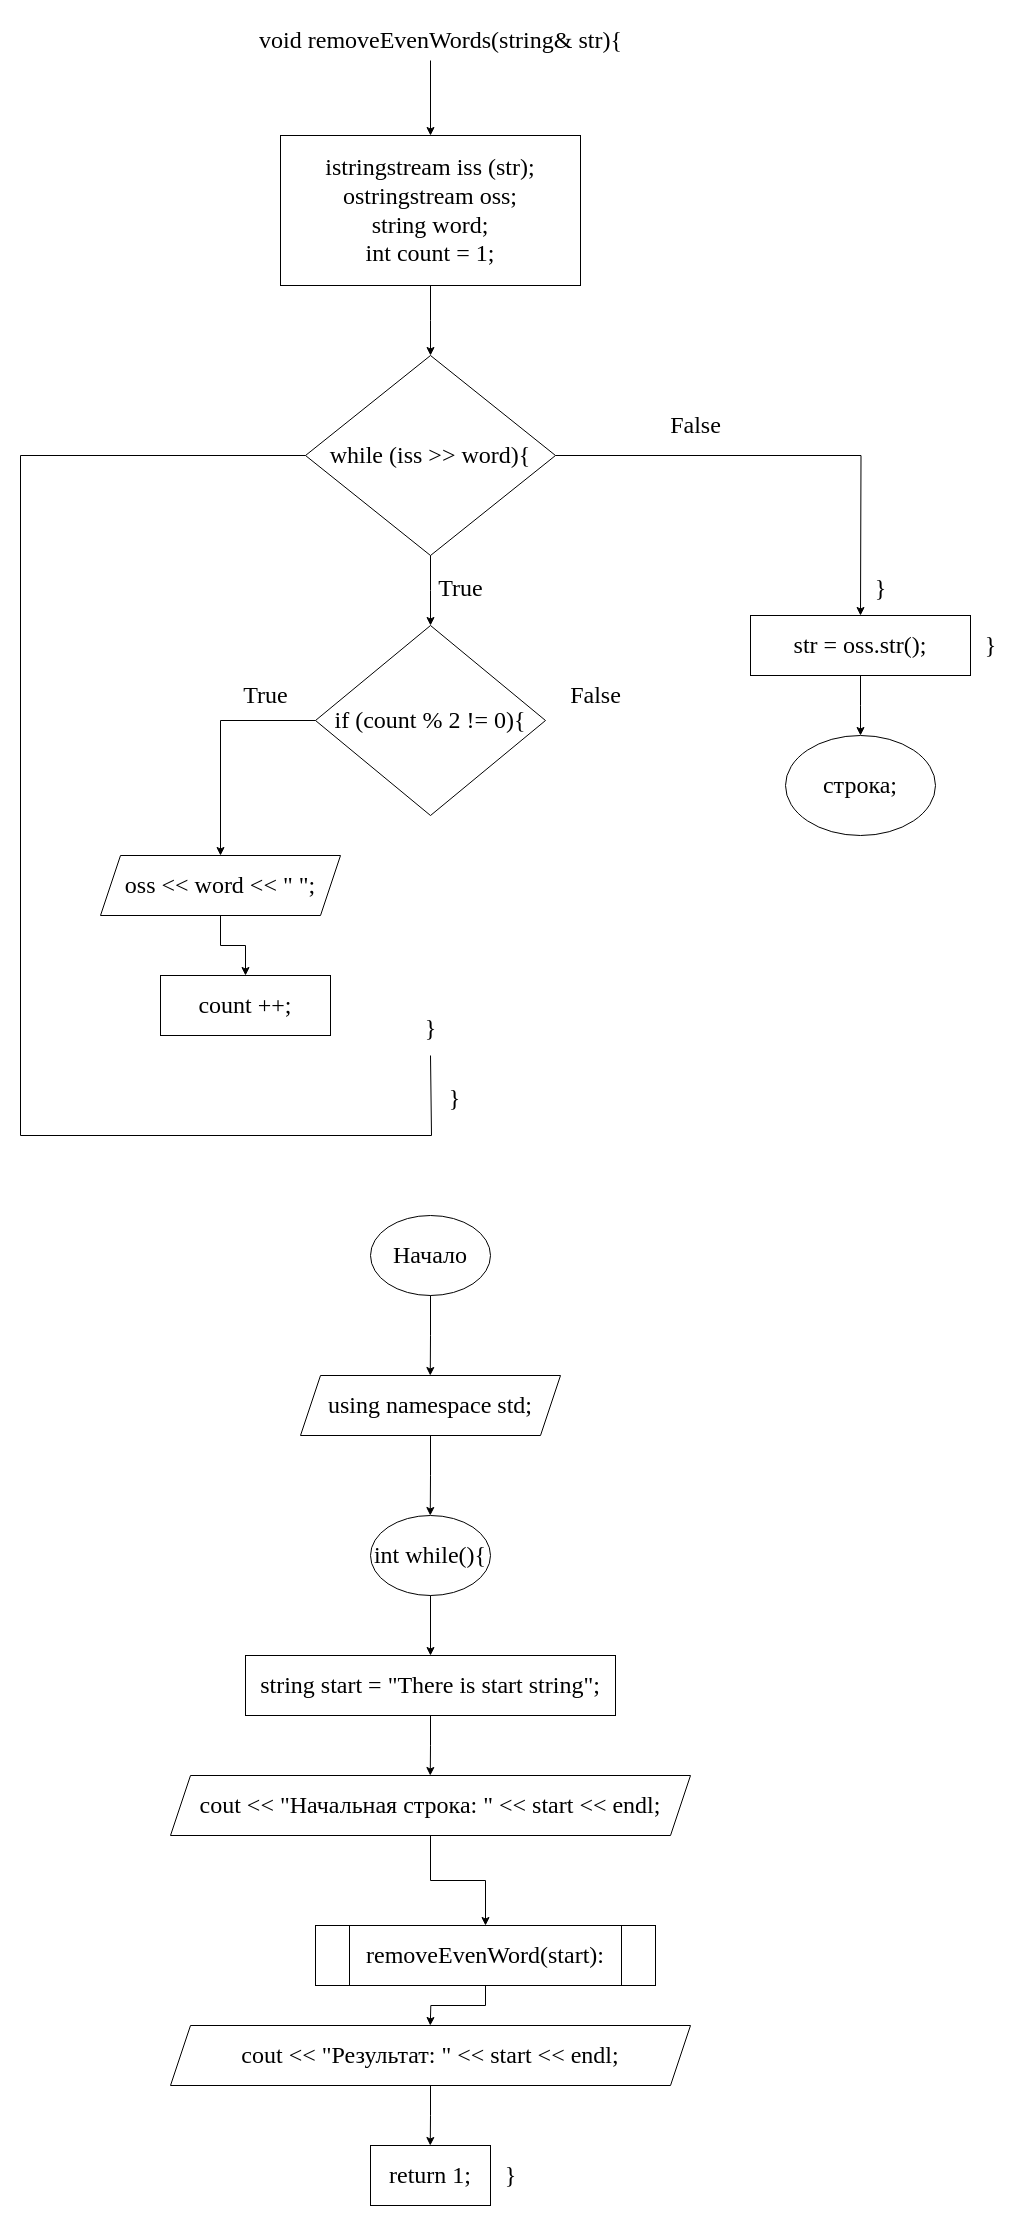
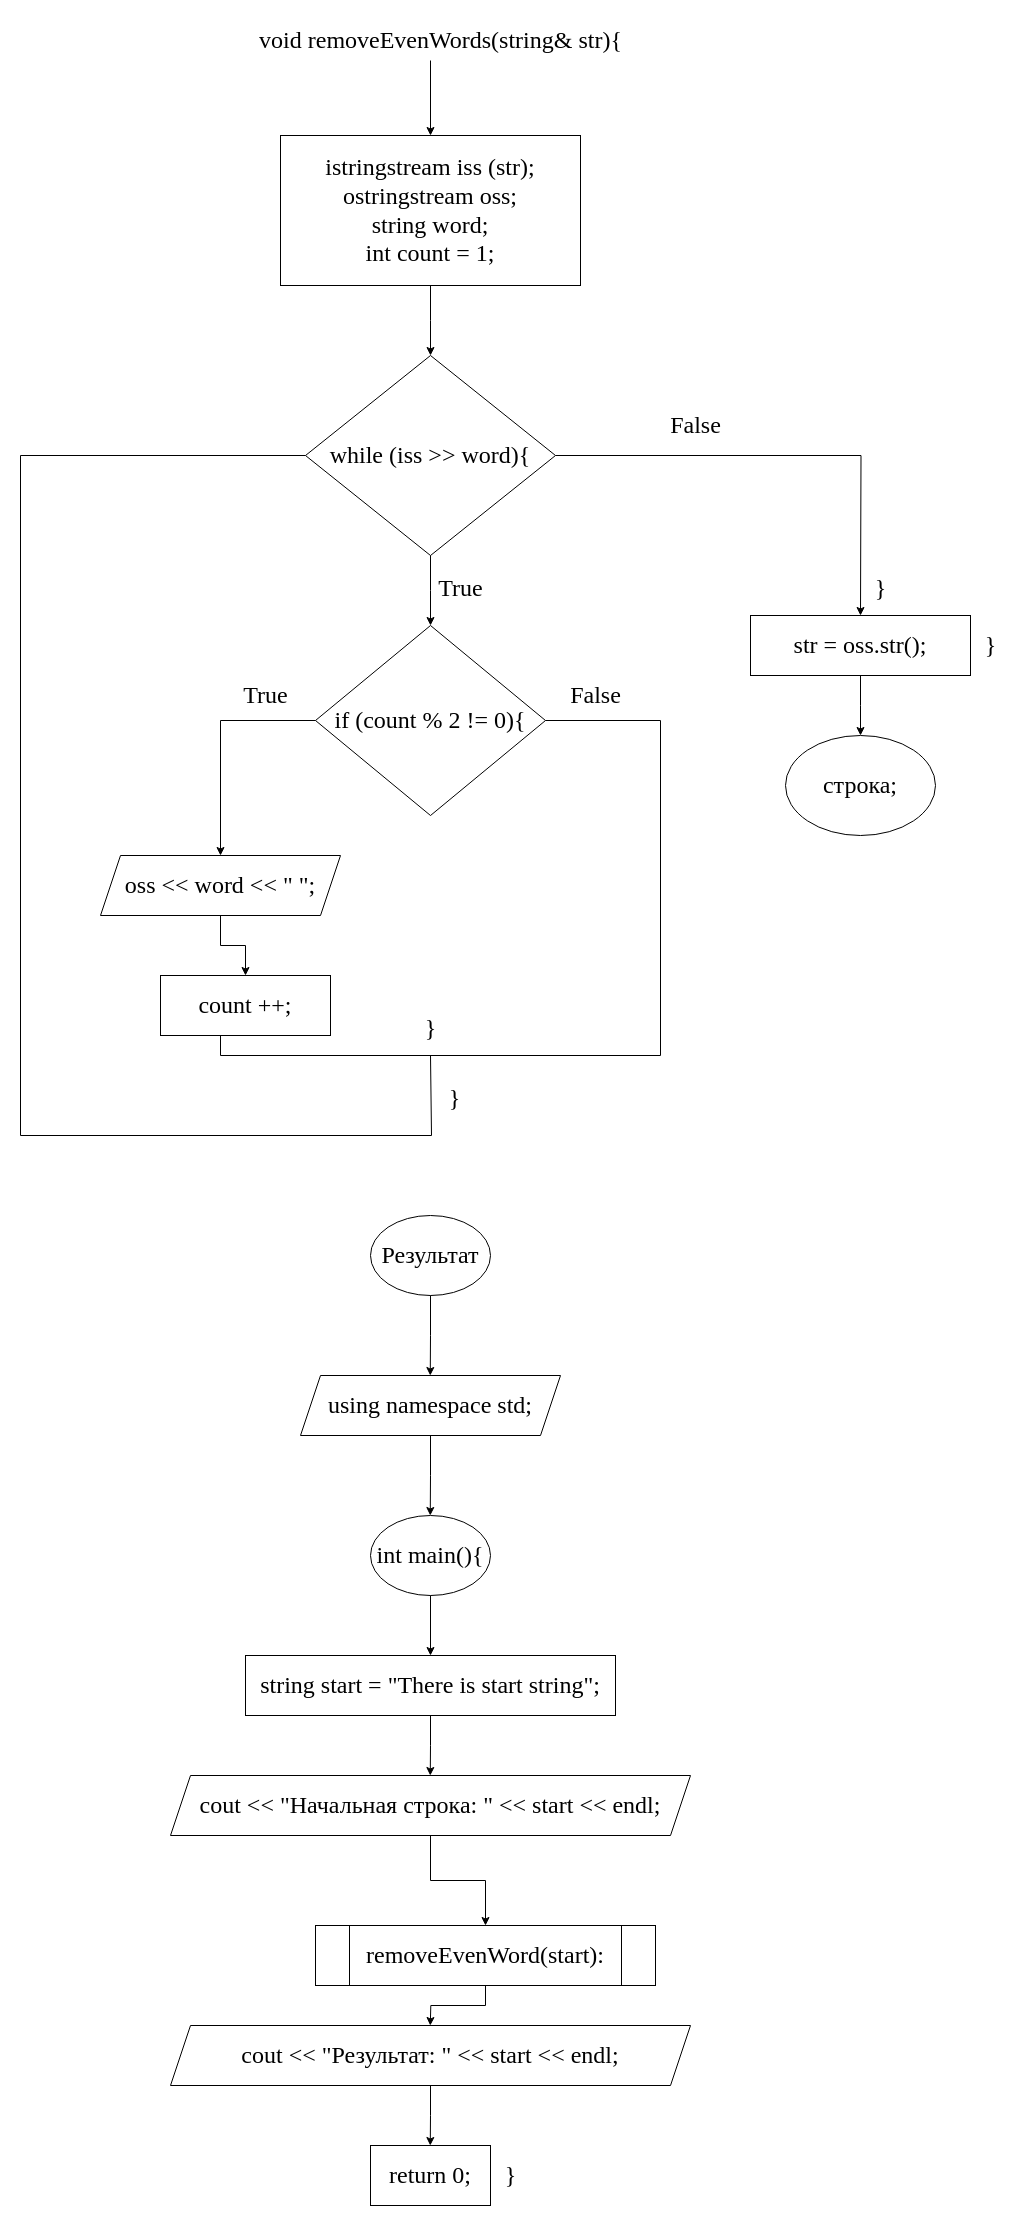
+ <mxCell id="12" style="edgeStyle=orthogonalEdgeStyle;rounded=0;orthogonalLoop=1;jettySize=auto;html=1;exitX=1;exitY=0.5;exitDx=0;exitDy=0;entryX=0.5;entryY=1;entryDx=0;entryDy=0;fontFamily=Times New Roman;fontSize=24;fontColor=default;endArrow=none;endFill=0;" edge="1" parent="1" source="13" target="18"><mxGeometry relative="1" as="geometry"><Array as="points"><mxPoint x="660" y="720" /><mxPoint x="660" y="1055" /><mxPoint x="220" y="1055" /></Array></mxGeometry></mxCell>
- <mxCell id="28" value="Начало" style="ellipse;whiteSpace=wrap;html=1;align=center;verticalAlign=middle;fontFamily=Times New Roman;fontSize=24;fontColor=default;fillColor=none;gradientColor=none;" vertex="1" parent="1"><mxGeometry x="370" y="1215" width="120" height="80" as="geometry" /></mxCell>
+ <mxCell id="28" value="Результат" style="ellipse;whiteSpace=wrap;html=1;align=center;verticalAlign=middle;fontFamily=Times New Roman;fontSize=24;fontColor=default;fillColor=none;gradientColor=none;" vertex="1" parent="1"><mxGeometry x="370" y="1215" width="120" height="80" as="geometry" /></mxCell>
- <mxCell id="32" value="int while(){" style="ellipse;whiteSpace=wrap;html=1;align=center;verticalAlign=middle;fontFamily=Times New Roman;fontSize=24;fontColor=default;fillColor=none;gradientColor=none;" vertex="1" parent="1"><mxGeometry x="370" y="1515" width="120" height="80" as="geometry" /></mxCell>
+ <mxCell id="32" value="int main(){" style="ellipse;whiteSpace=wrap;html=1;align=center;verticalAlign=middle;fontFamily=Times New Roman;fontSize=24;fontColor=default;fillColor=none;gradientColor=none;" vertex="1" parent="1"><mxGeometry x="370" y="1515" width="120" height="80" as="geometry" /></mxCell>
- <mxCell id="41" value="return 1;" style="whiteSpace=wrap;html=1;align=center;verticalAlign=middle;fontFamily=Times New Roman;fontSize=24;fontColor=default;fillColor=none;gradientColor=none;" vertex="1" parent="1"><mxGeometry x="370" y="2145" width="120" height="60" as="geometry" /></mxCell>
+ <mxCell id="41" value="return 0;" style="whiteSpace=wrap;html=1;align=center;verticalAlign=middle;fontFamily=Times New Roman;fontSize=24;fontColor=default;fillColor=none;gradientColor=none;" vertex="1" parent="1"><mxGeometry x="370" y="2145" width="120" height="60" as="geometry" /></mxCell>
